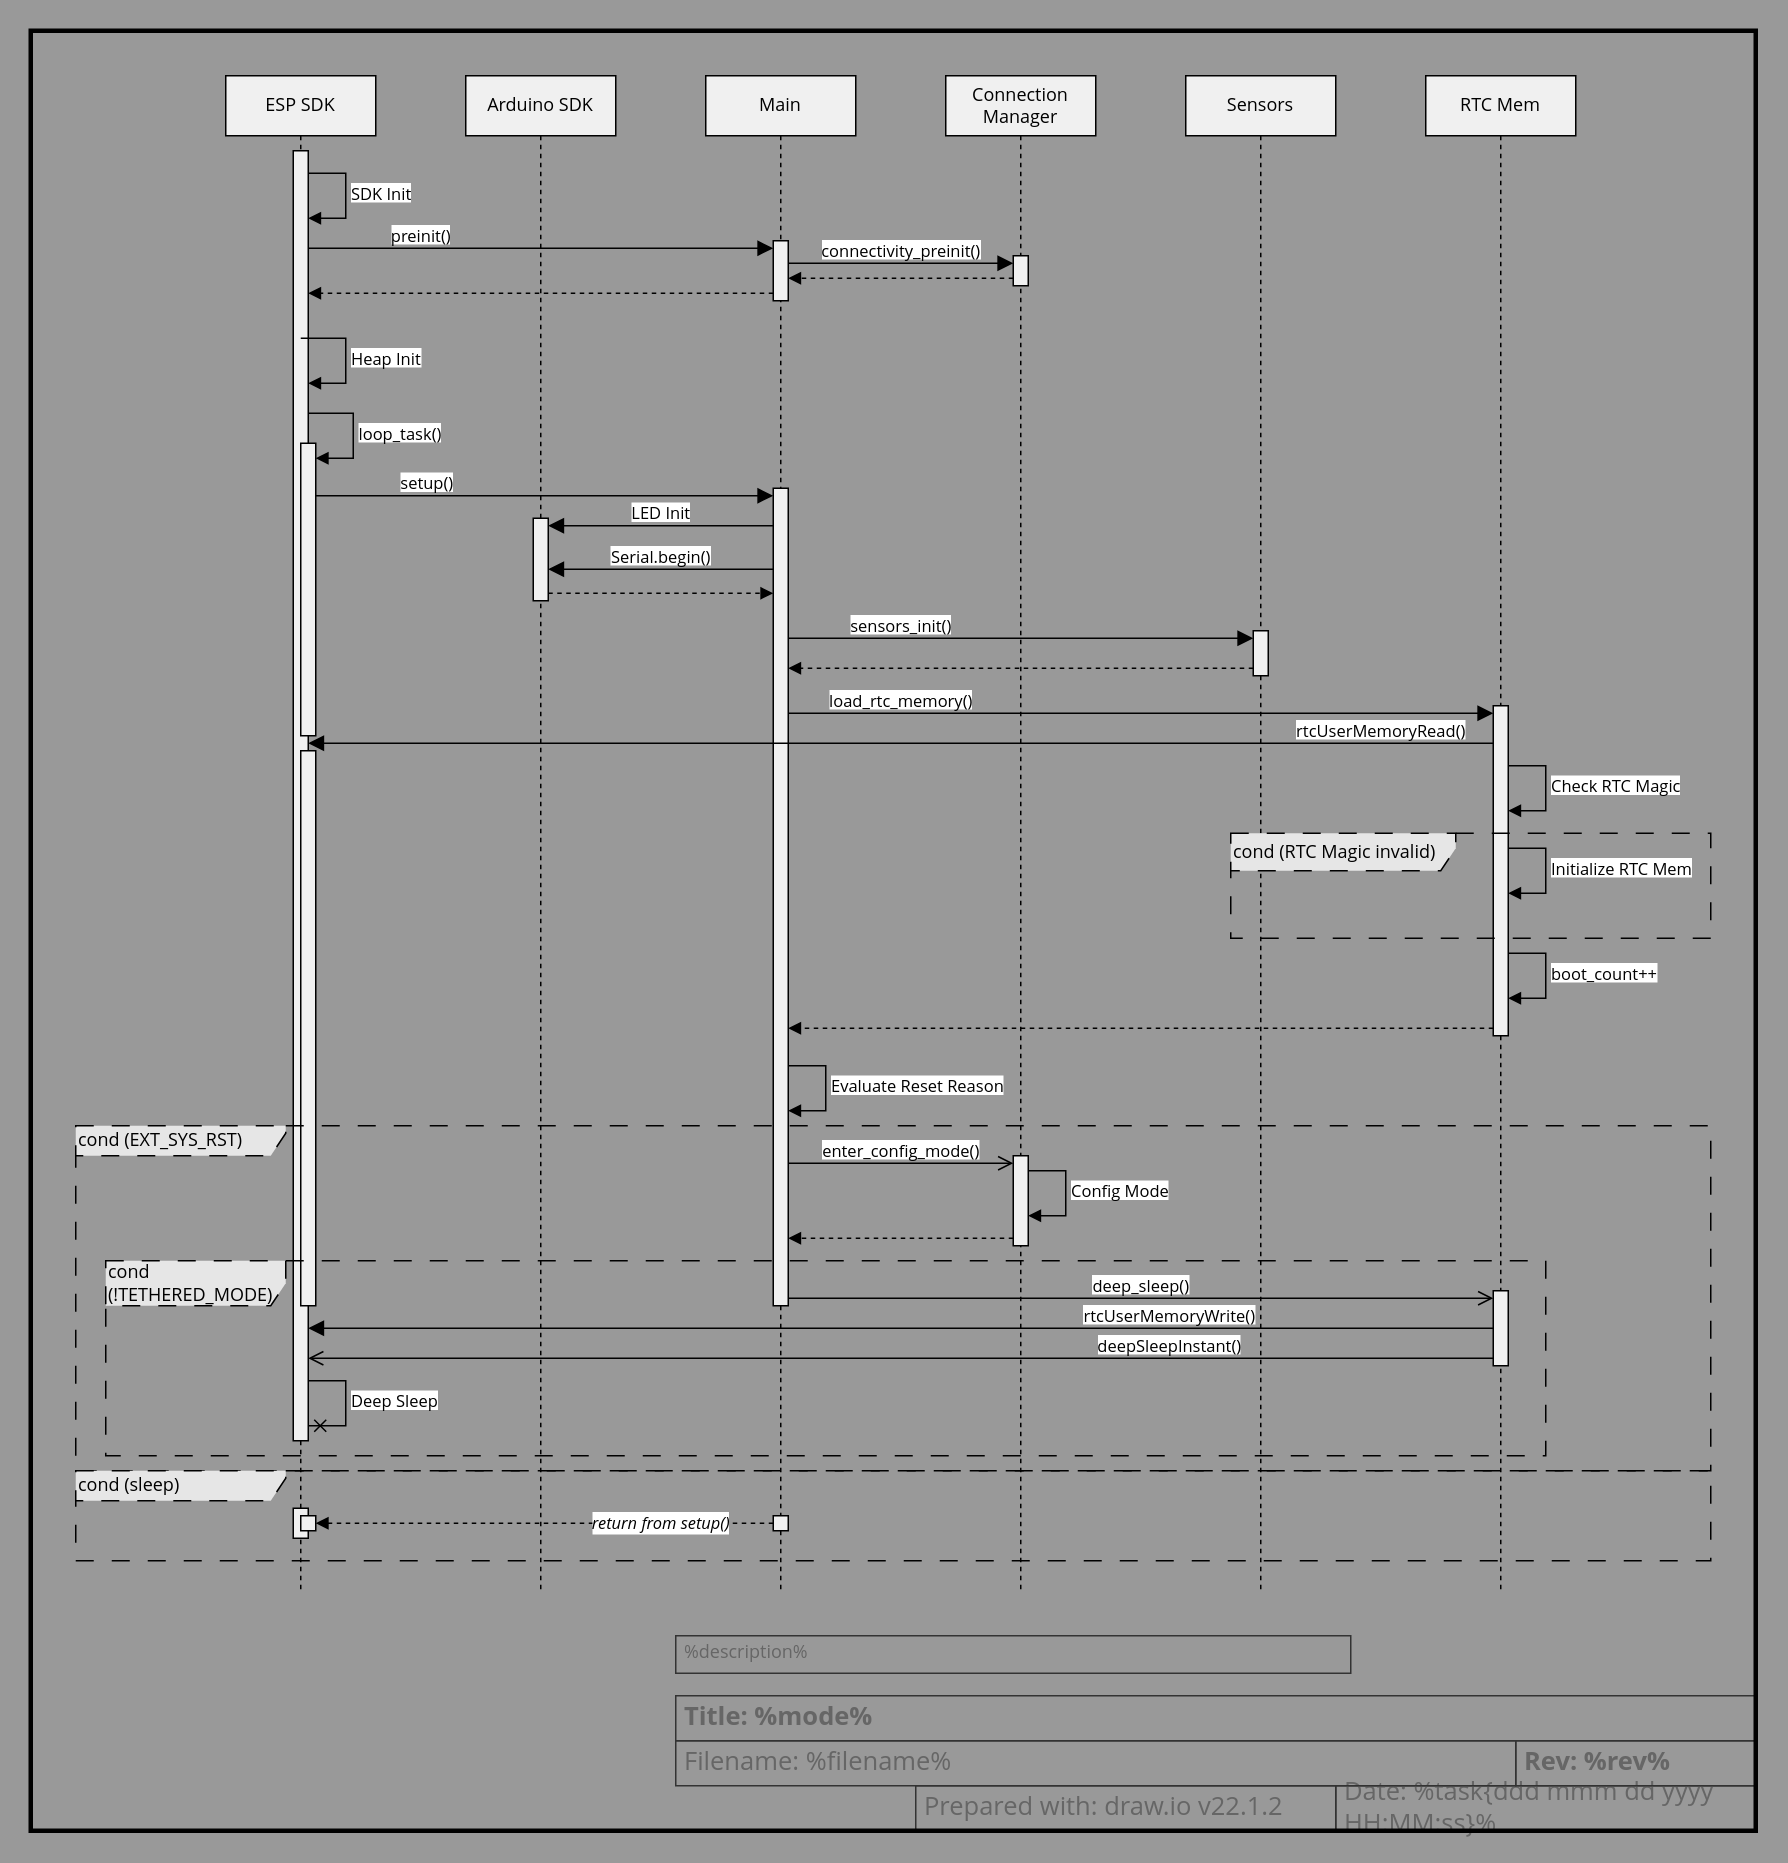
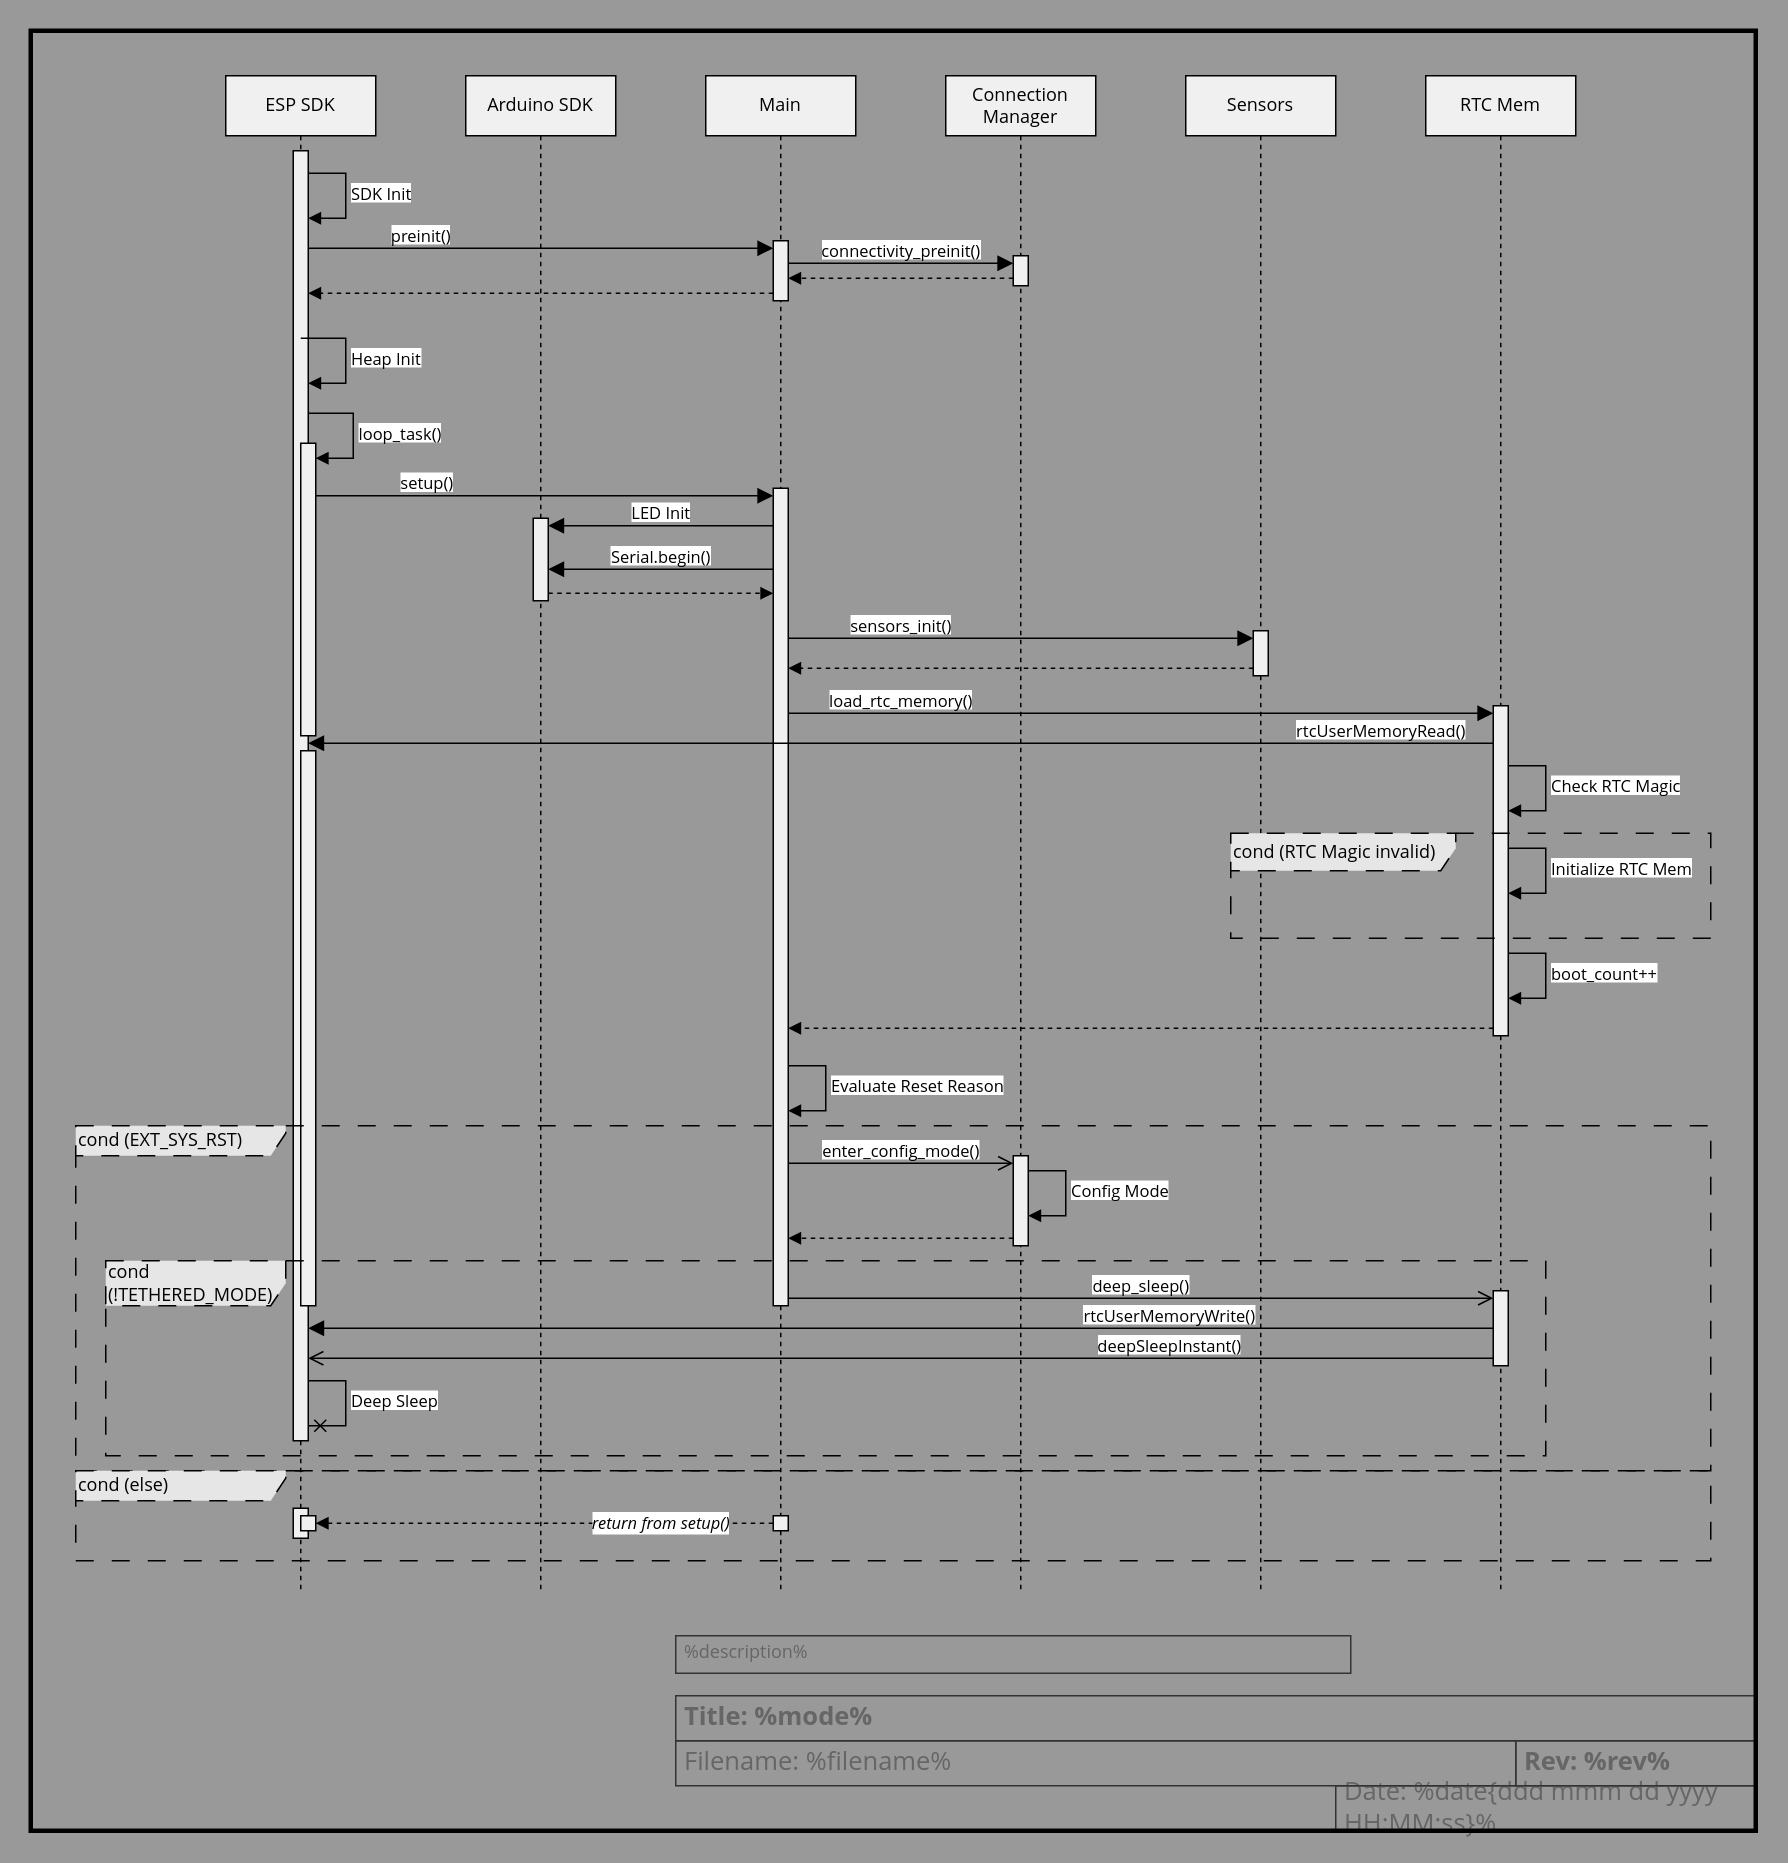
- <mxCell id="53" value="cond (sleep)" style="shape=umlFrame;whiteSpace=wrap;html=1;pointerEvents=0;fillColor=#E6E6E6;width=140;height=20;fontFamily=Open Sans;dashed=1;align=left;dashPattern=12 12;" parent="10" vertex="1"><mxGeometry x="50" y="980" width="1090" height="60" as="geometry" /></mxCell>
+ <mxCell id="53" value="cond (else)" style="shape=umlFrame;whiteSpace=wrap;html=1;pointerEvents=0;fillColor=#E6E6E6;width=140;height=20;fontFamily=Open Sans;dashed=1;align=left;dashPattern=12 12;" parent="10" vertex="1"><mxGeometry x="50" y="980" width="1090" height="60" as="geometry" /></mxCell>
- <mxCell id="3" value="Date: &lt;font style=&quot;font-size: 17px;&quot;&gt;%task{ddd mmm dd yyyy HH:MM:ss}%&lt;/font&gt;" style="strokeWidth=1;shadow=0;dashed=0;align=center;html=1;shape=mxgraph.mockup.text.textBox;fontColor=#666666;align=left;fontSize=17;spacingLeft=4;spacingTop=-3;whiteSpace=wrap;strokeColor=#333333;mainText=;fillColor=none;fontFamily=Open Sans;movable=1;resizable=1;rotatable=1;deletable=1;editable=1;locked=0;connectable=1;" parent="1" vertex="1"><mxGeometry x="890" y="1190" width="280" height="30" as="geometry" /></mxCell>
+ <mxCell id="3" value="Date: &lt;font style=&quot;font-size: 17px;&quot;&gt;%date{ddd mmm dd yyyy HH:MM:ss}%&lt;/font&gt;" style="strokeWidth=1;shadow=0;dashed=0;align=center;html=1;shape=mxgraph.mockup.text.textBox;fontColor=#666666;align=left;fontSize=17;spacingLeft=4;spacingTop=-3;whiteSpace=wrap;strokeColor=#333333;mainText=;fillColor=none;fontFamily=Open Sans;movable=1;resizable=1;rotatable=1;deletable=1;editable=1;locked=0;connectable=1;" parent="1" vertex="1"><mxGeometry x="890" y="1190" width="280" height="30" as="geometry" /></mxCell>
- <mxCell id="2" value="Prepared with: draw.io v22.1.2" style="strokeWidth=1;shadow=0;dashed=0;align=center;html=1;shape=mxgraph.mockup.text.textBox;fontColor=#666666;align=left;fontSize=17;spacingLeft=4;spacingTop=-3;whiteSpace=wrap;strokeColor=#333333;mainText=;fillColor=none;fontFamily=Open Sans;movable=1;resizable=1;rotatable=1;deletable=1;editable=1;locked=0;connectable=1;" parent="1" vertex="1"><mxGeometry x="610" y="1190" width="280" height="30" as="geometry" /></mxCell>
